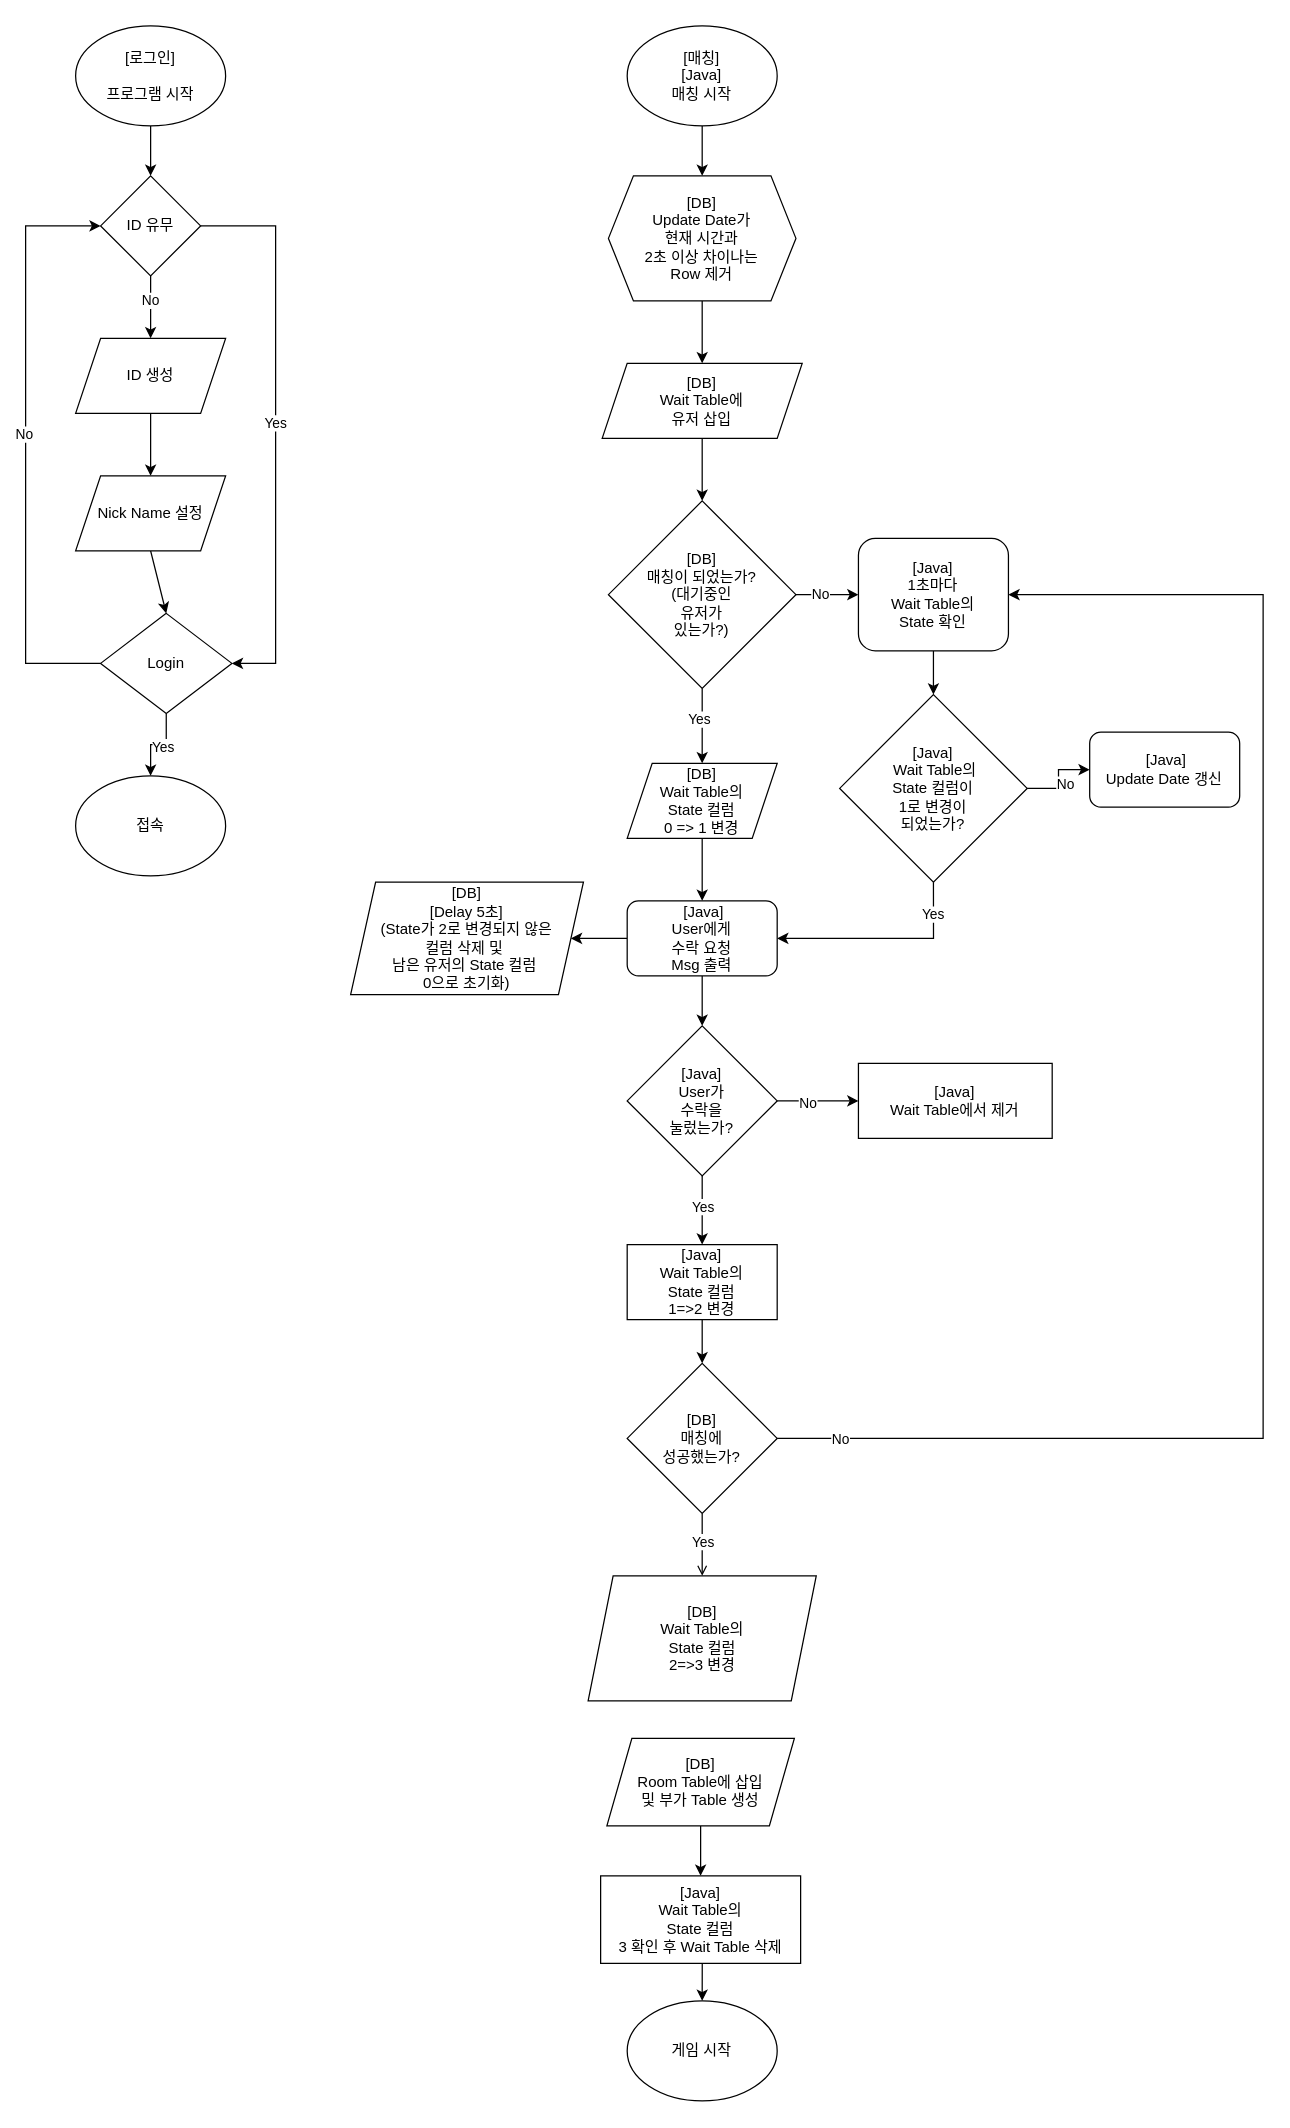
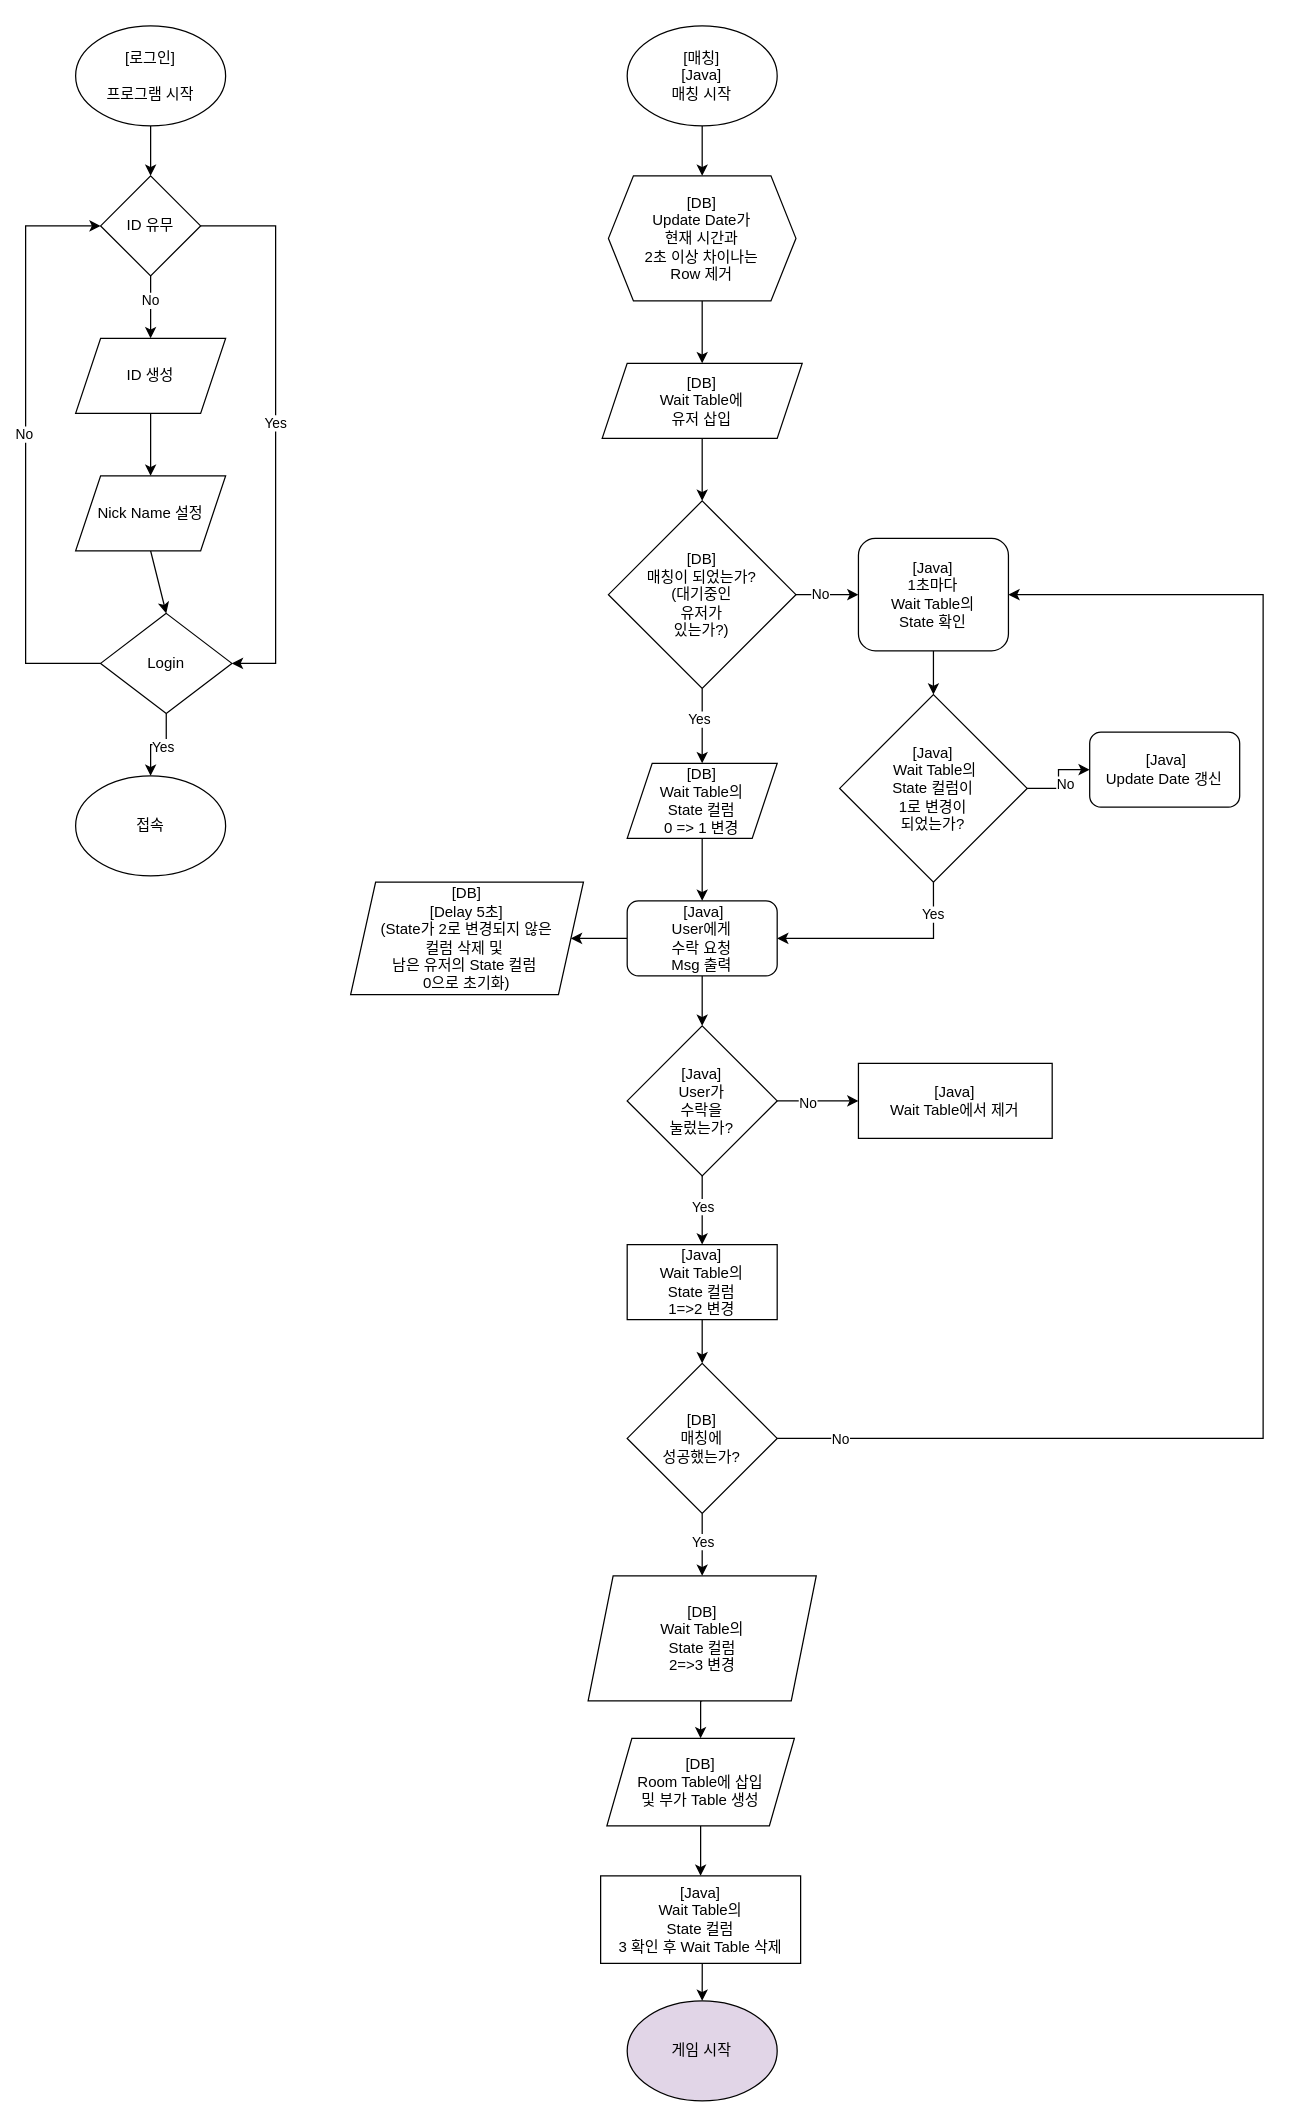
- <mxCell id="55" style="edgeStyle=orthogonalEdgeStyle;rounded=0;orthogonalLoop=1;jettySize=auto;html=1;exitX=0.5;exitY=1;exitDx=0;exitDy=0;entryX=0.5;entryY=0;entryDx=0;entryDy=0;endArrow=open;" edge="1" parent="1" source="59" target="53"><mxGeometry relative="1" as="geometry" /></mxCell>
+ <mxCell id="55" style="edgeStyle=orthogonalEdgeStyle;rounded=0;orthogonalLoop=1;jettySize=auto;html=1;exitX=0.5;exitY=1;exitDx=0;exitDy=0;entryX=0.5;entryY=0;entryDx=0;entryDy=0;" edge="1" parent="1" source="59" target="53"><mxGeometry relative="1" as="geometry" /></mxCell>
+ <mxCell id="52" style="edgeStyle=orthogonalEdgeStyle;rounded=0;orthogonalLoop=1;jettySize=auto;html=1;exitX=0.5;exitY=1;exitDx=0;exitDy=0;entryX=0.5;entryY=0;entryDx=0;entryDy=0;" edge="1" parent="1" source="53" target="50"><mxGeometry relative="1" as="geometry" /></mxCell>
- <mxCell id="51" value="게임 시작" style="ellipse;whiteSpace=wrap;html=1;" vertex="1" parent="1"><mxGeometry x="501.25" y="1600" width="120" height="80" as="geometry" /></mxCell>
+ <mxCell id="51" value="게임 시작" style="ellipse;whiteSpace=wrap;html=1;fillColor=#e1d5e7;" vertex="1" parent="1"><mxGeometry x="501.25" y="1600" width="120" height="80" as="geometry" /></mxCell>
